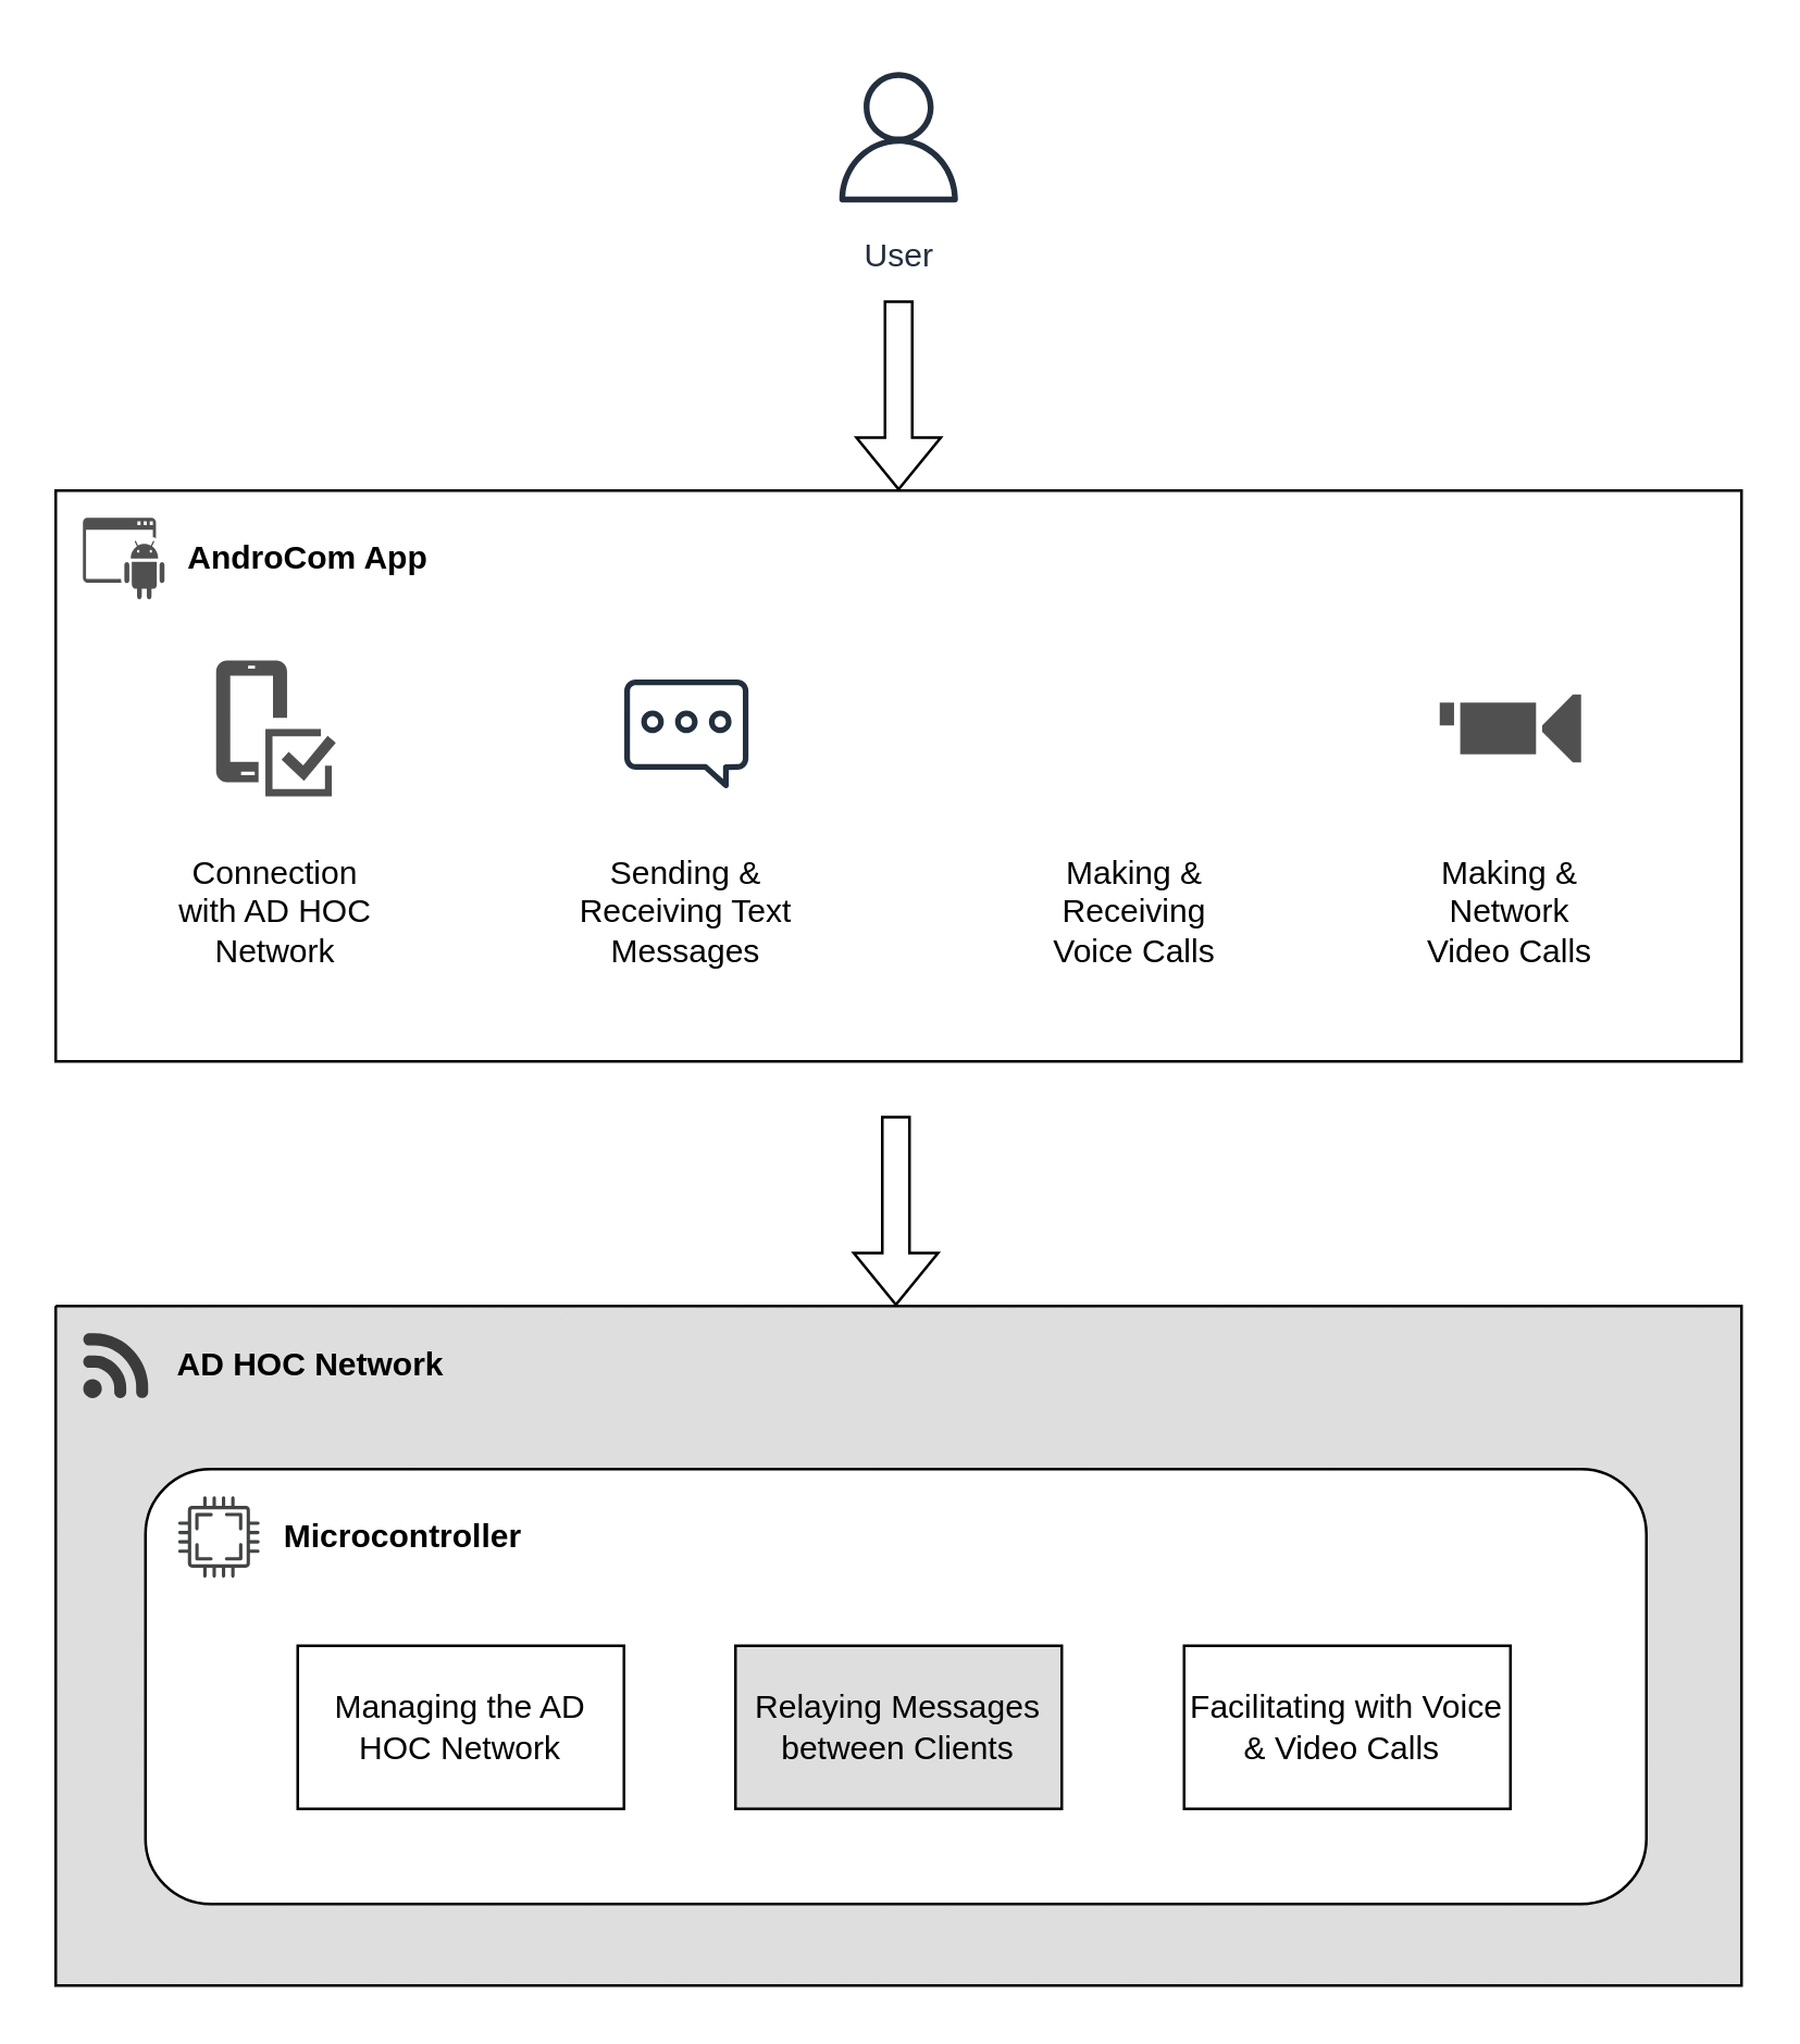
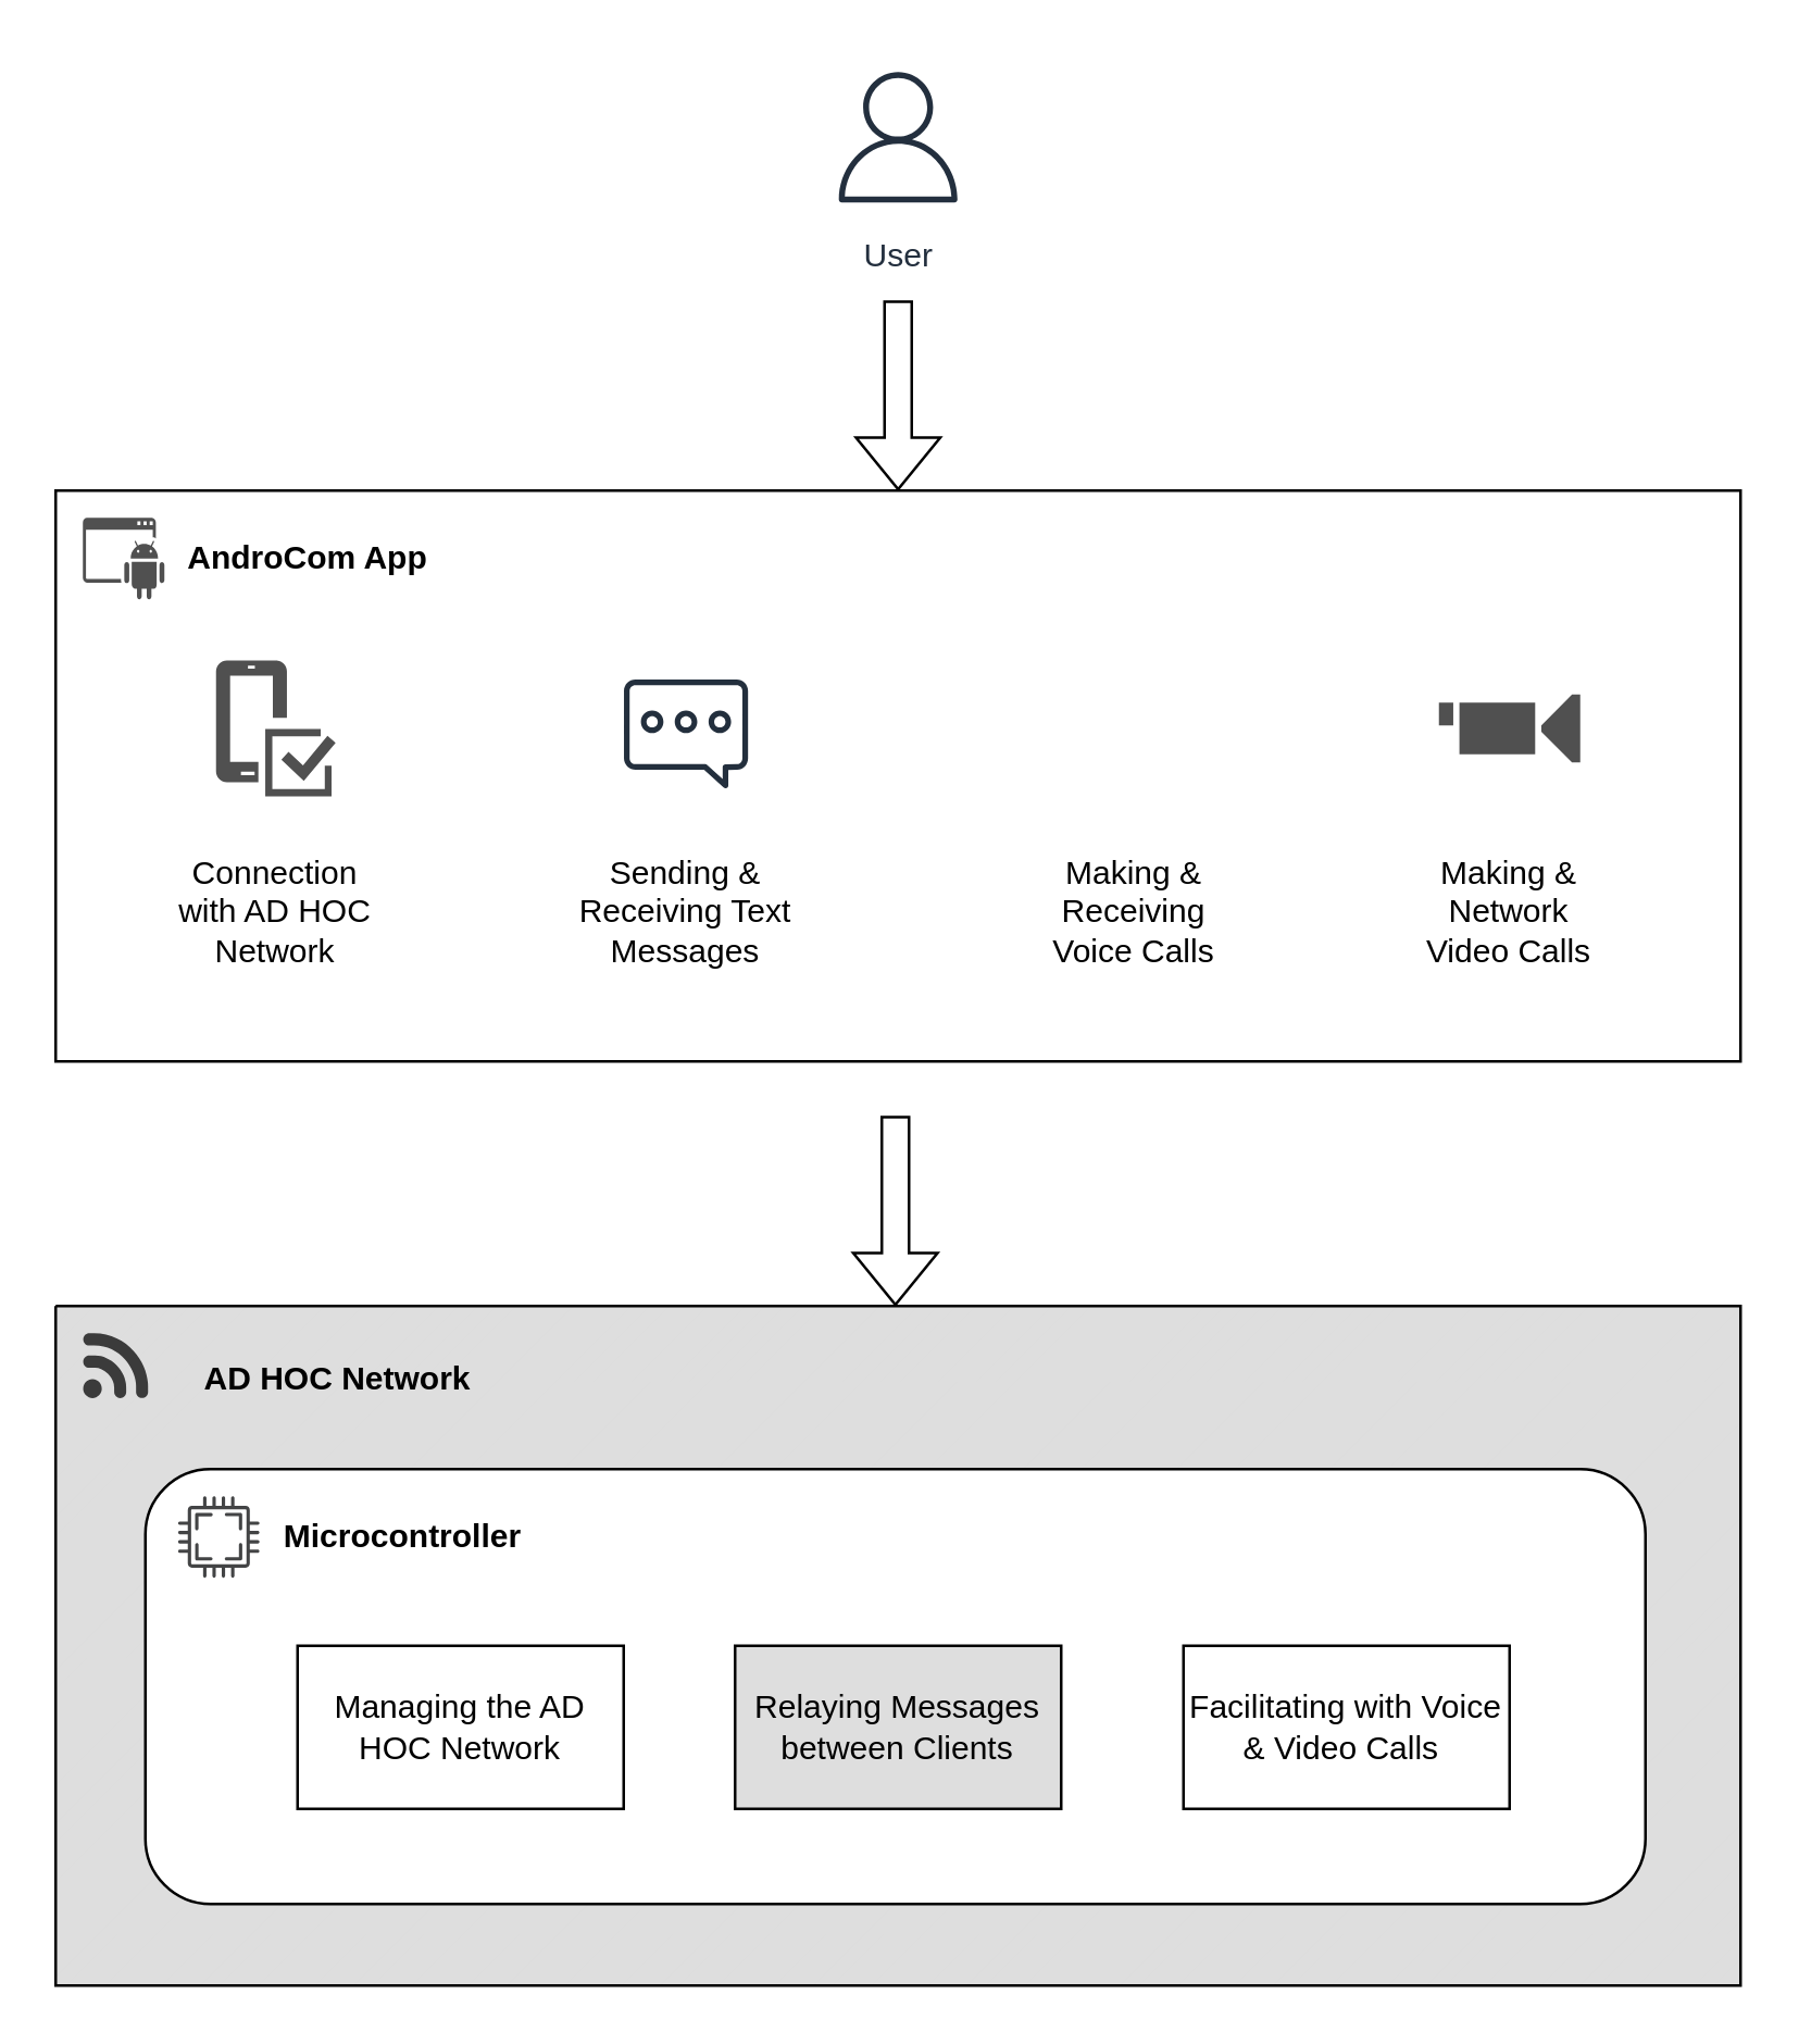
- <mxCell id="18" value="AD HOC Network" style="text;html=1;strokeColor=none;fillColor=none;align=center;verticalAlign=middle;whiteSpace=wrap;rounded=0;fontStyle=1" vertex="1" parent="1"><mxGeometry x="64" y="487" width="100" height="30" as="geometry" /></mxCell>
+ <mxCell id="18" value="AD HOC Network" style="text;html=1;strokeColor=none;fillColor=none;align=center;verticalAlign=middle;whiteSpace=wrap;rounded=0;fontStyle=1" vertex="1" parent="1"><mxGeometry x="74" y="492" width="100" height="30" as="geometry" /></mxCell>
